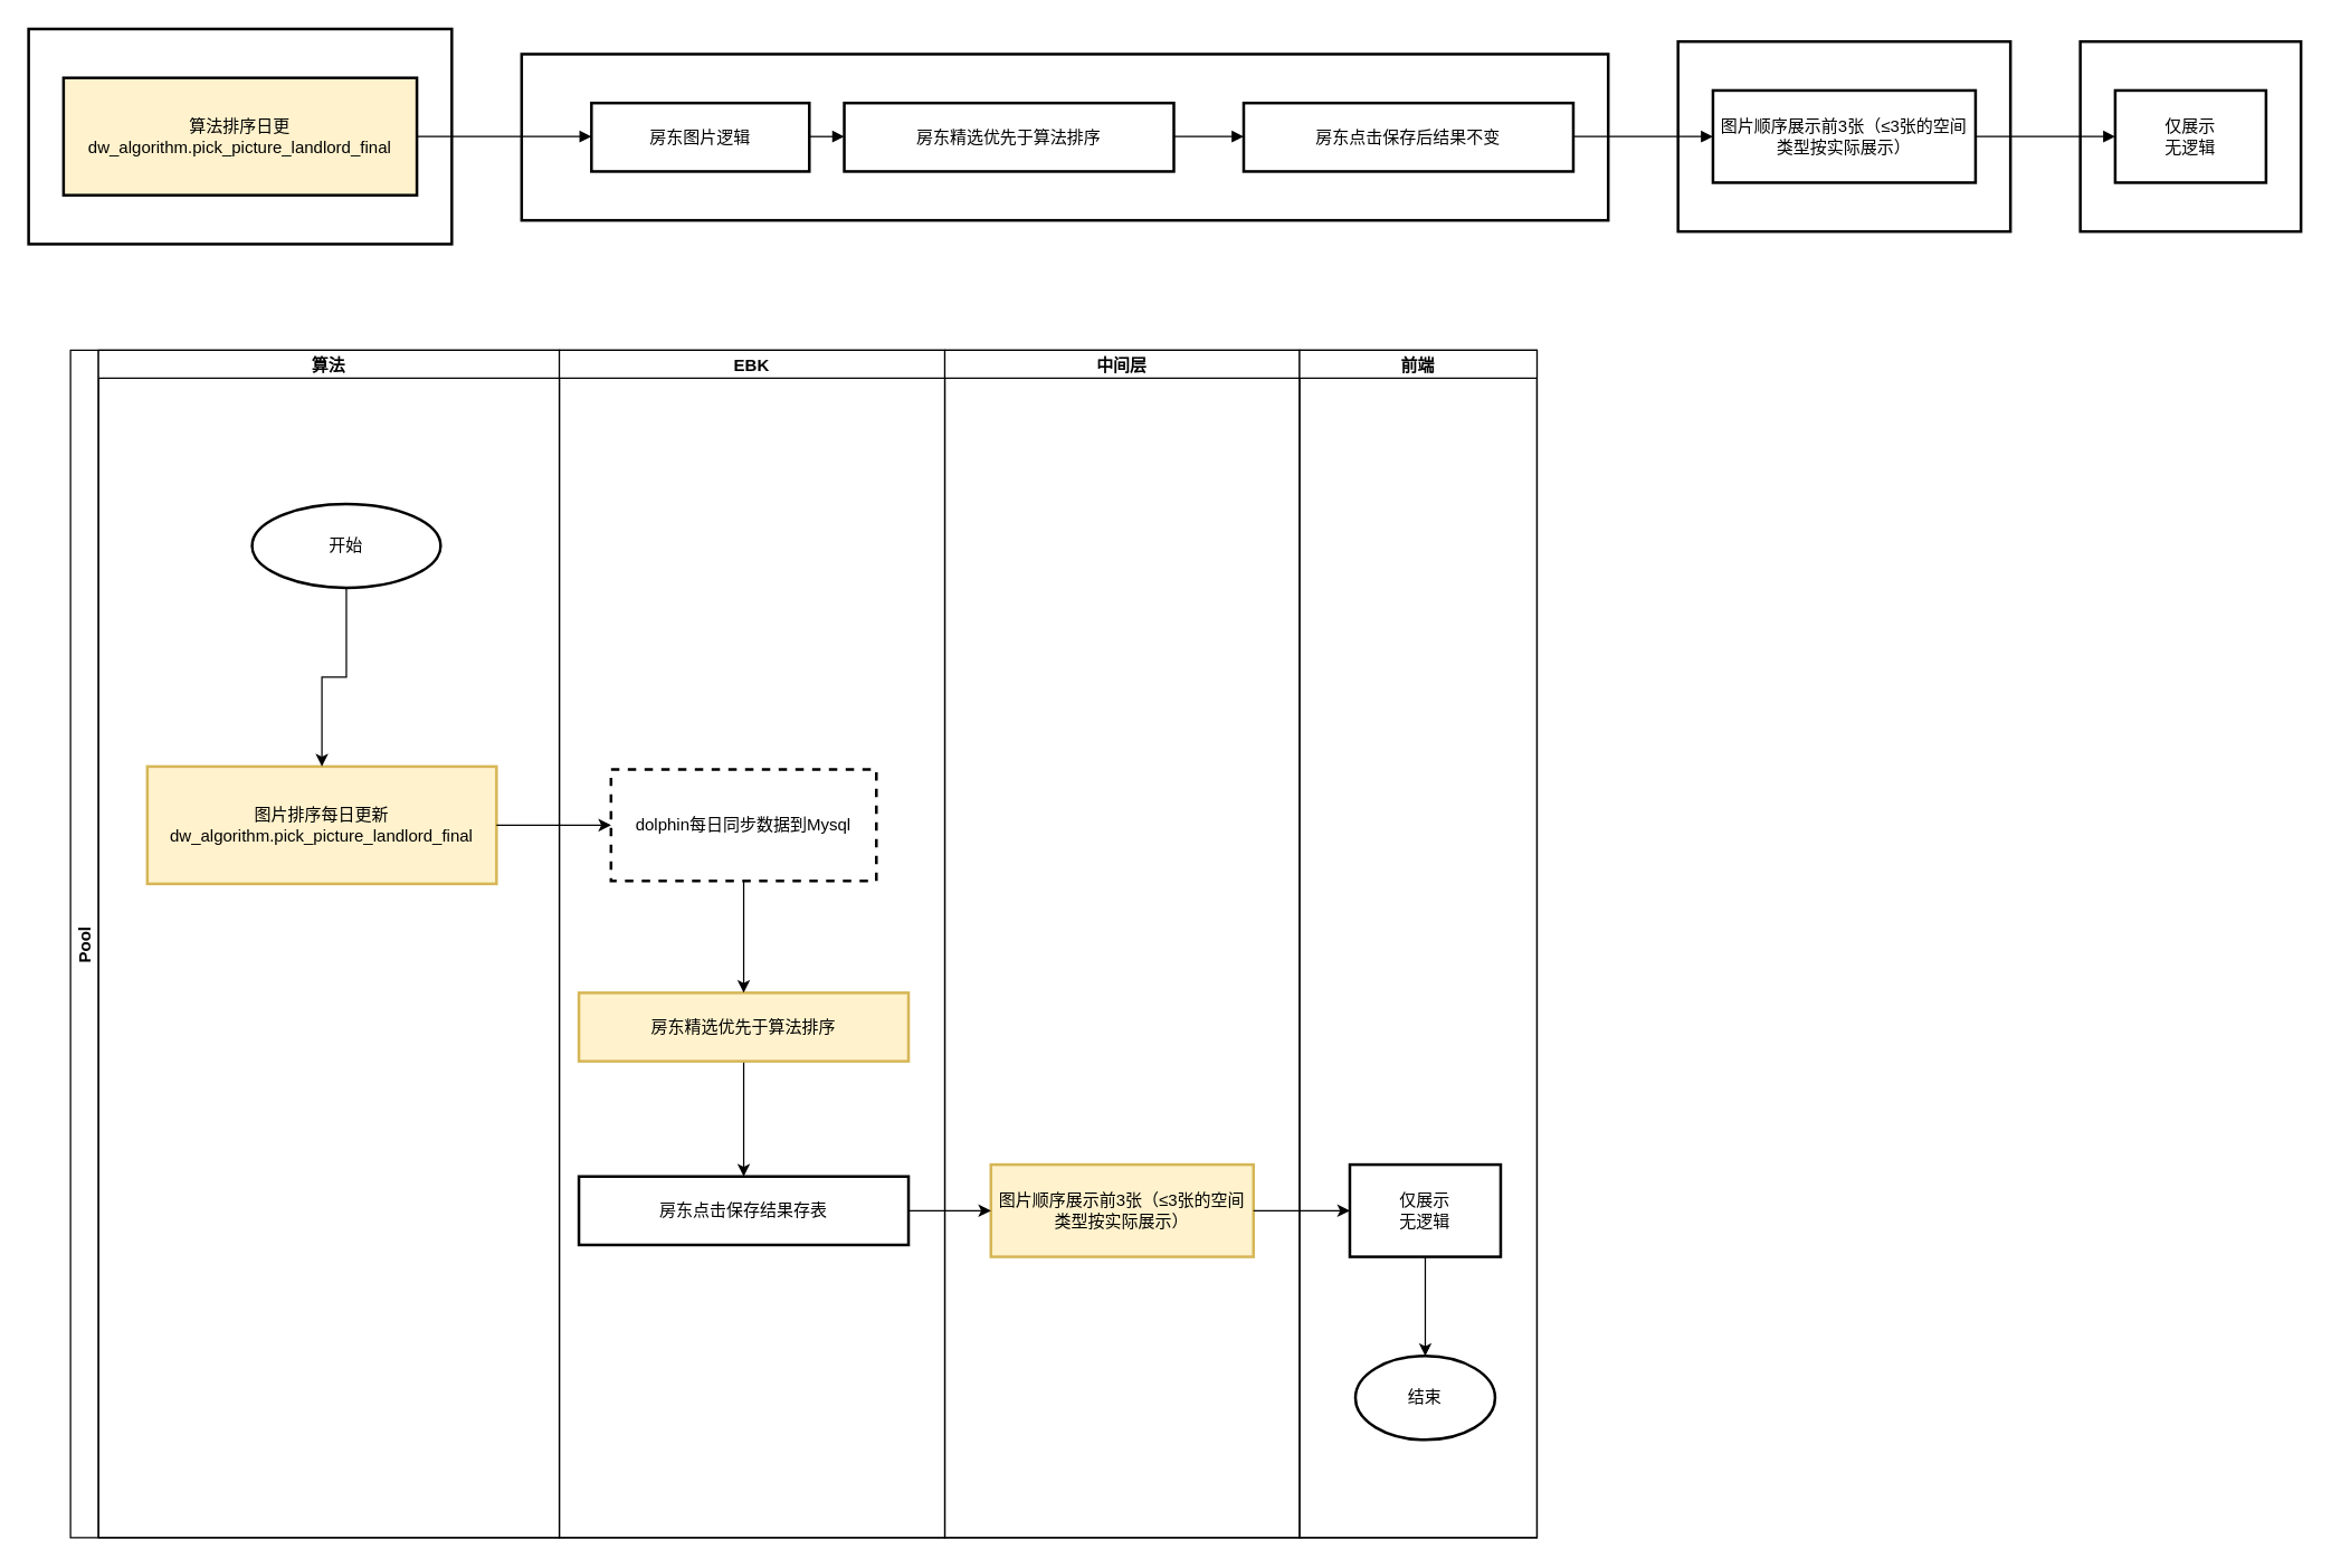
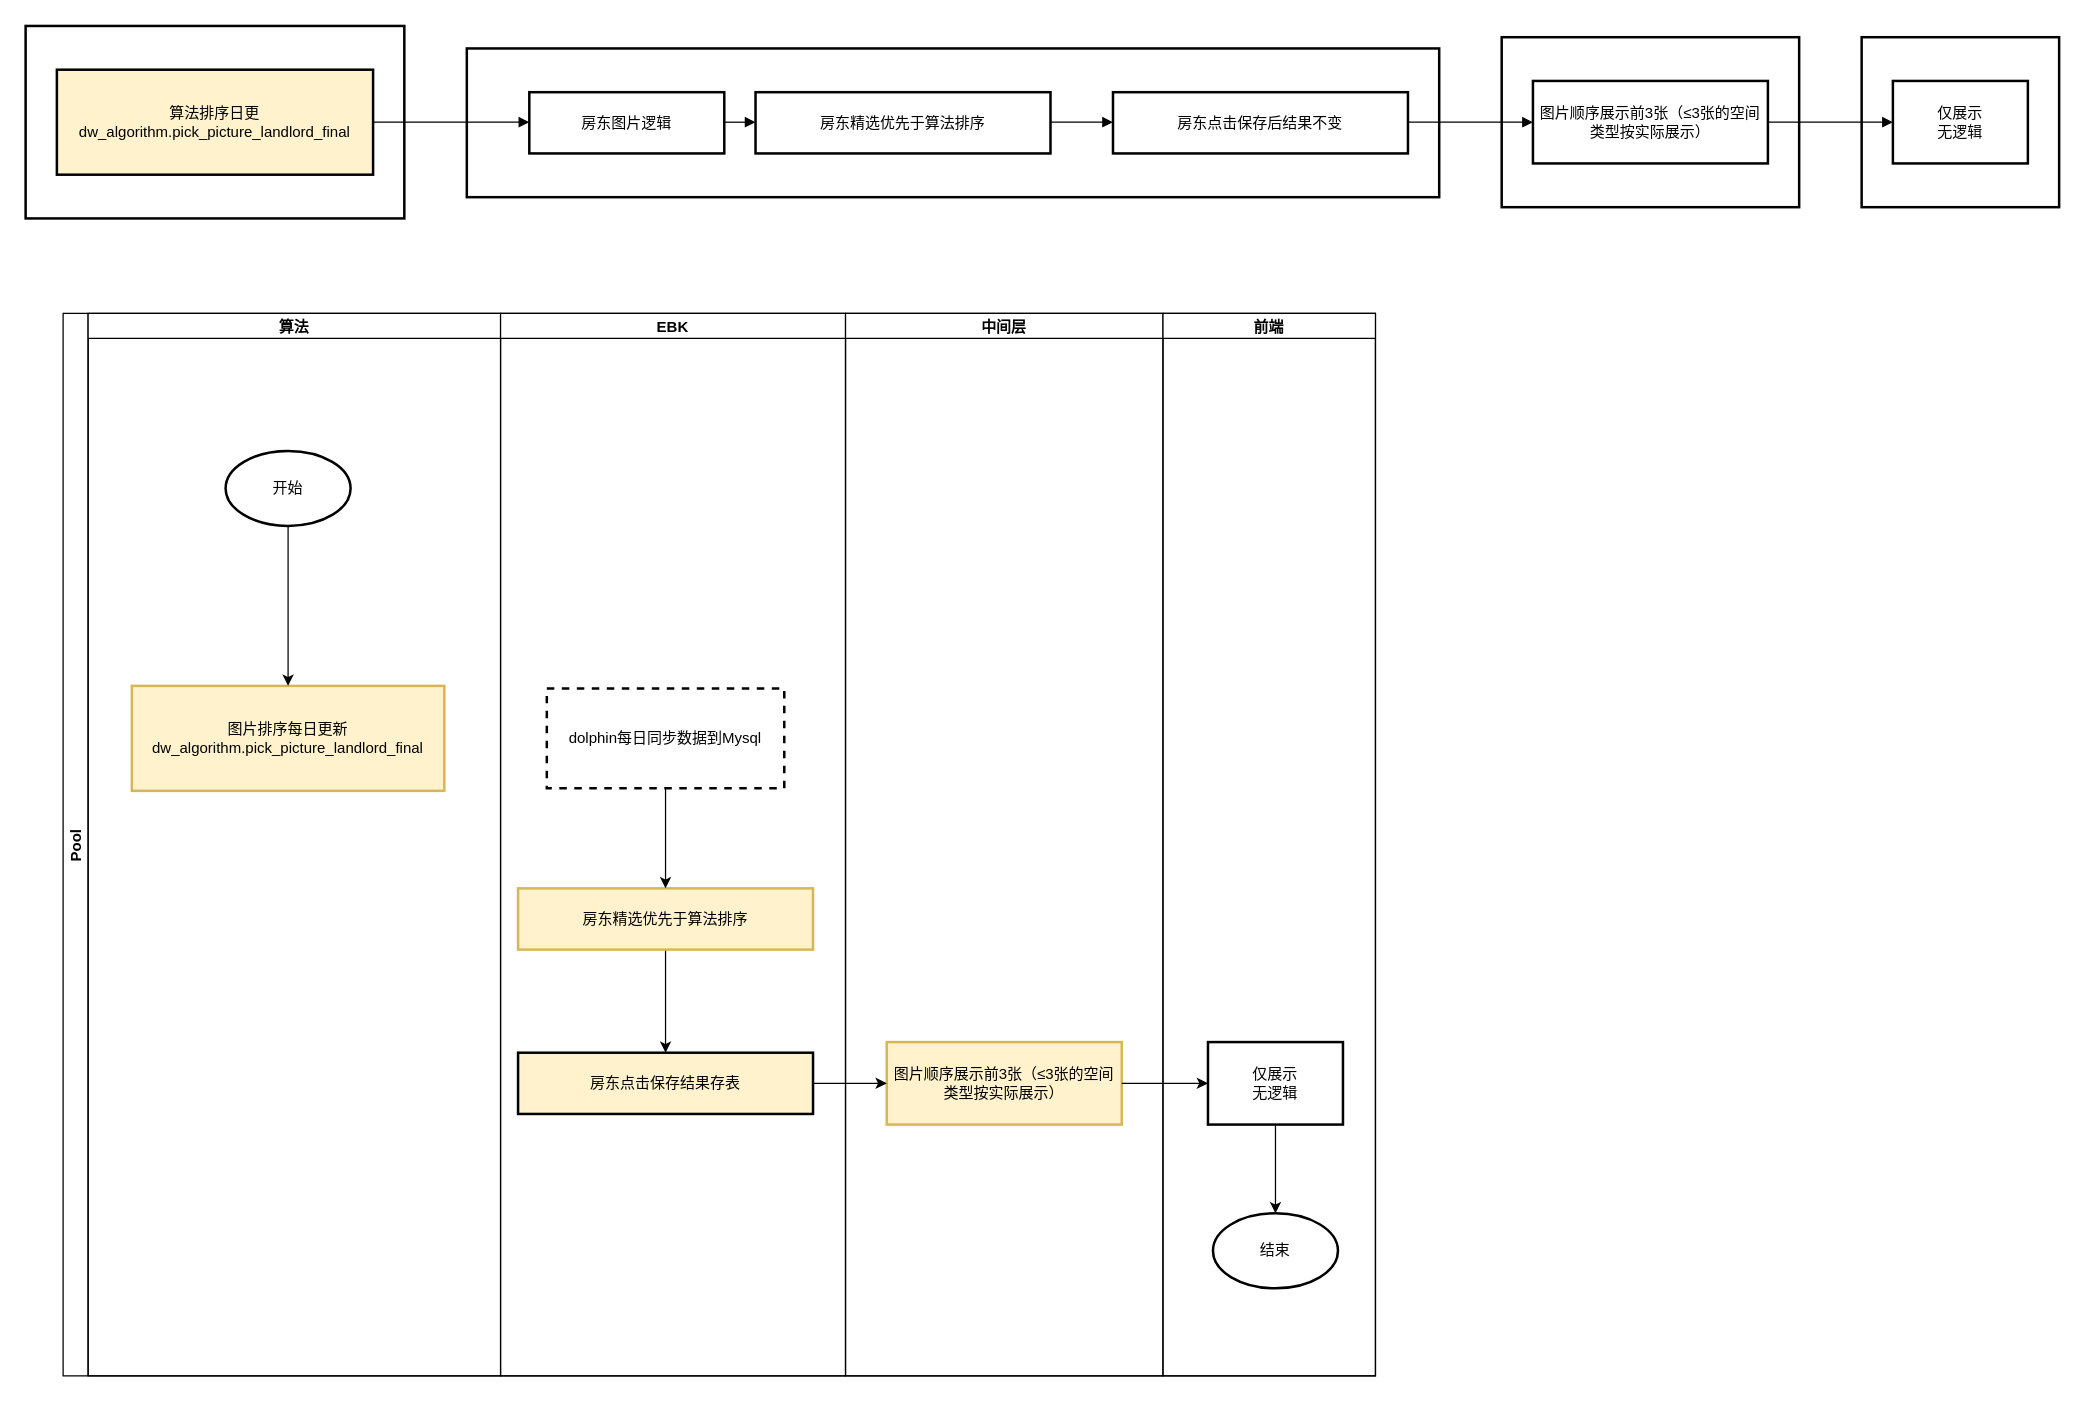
- <mxCell id="21" value="开始" style="strokeWidth=2;html=1;shape=mxgraph.flowchart.start_1;whiteSpace=wrap;" vertex="1" parent="18"><mxGeometry x="110" y="110" width="135" height="60" as="geometry" /></mxCell>
+ <mxCell id="21" value="开始" style="strokeWidth=2;html=1;shape=mxgraph.flowchart.start_1;whiteSpace=wrap;" vertex="1" parent="18"><mxGeometry x="110" y="110" width="100" height="60" as="geometry" /></mxCell>
- <mxCell id="34" value="" style="edgeStyle=orthogonalEdgeStyle;rounded=0;orthogonalLoop=1;jettySize=auto;html=1;" edge="1" parent="17" source="19" target="27"><mxGeometry relative="1" as="geometry" /></mxCell>
- <mxCell id="25" value="房东点击保存结果存表" style="whiteSpace=wrap;strokeWidth=2;" vertex="1" parent="22"><mxGeometry x="14" y="591.5" width="236" height="49" as="geometry" /></mxCell>
+ <mxCell id="25" value="房东点击保存结果存表" style="whiteSpace=wrap;strokeWidth=2;fillColor=#fff2cc;" vertex="1" parent="22"><mxGeometry x="14" y="591.5" width="236" height="49" as="geometry" /></mxCell>
